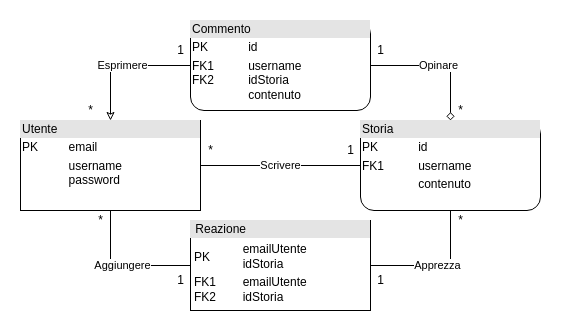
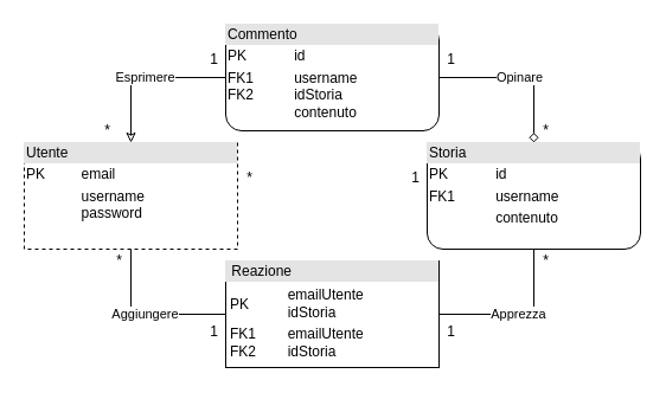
- <mxCell id="3" value="&lt;div style=&quot;box-sizing: border-box ; width: 100% ; background: #e4e4e4 ; padding: 2px&quot;&gt;Utente&lt;/div&gt;&lt;table style=&quot;width: 100% ; font-size: 1em&quot; cellpadding=&quot;2&quot; cellspacing=&quot;0&quot;&gt;&lt;tbody&gt;&lt;tr&gt;&lt;td&gt;PK&lt;/td&gt;&lt;td&gt;email&lt;/td&gt;&lt;/tr&gt;&lt;tr&gt;&lt;td&gt;&lt;br&gt;&lt;/td&gt;&lt;td&gt;username&lt;br&gt;password&lt;/td&gt;&lt;/tr&gt;&lt;tr&gt;&lt;td&gt;&lt;/td&gt;&lt;td&gt;&lt;br&gt;&lt;/td&gt;&lt;/tr&gt;&lt;/tbody&gt;&lt;/table&gt;" style="verticalAlign=top;align=left;overflow=fill;html=1;" vertex="1" parent="1"><mxGeometry x="20" y="120" width="180" height="90" as="geometry" /></mxCell>
+ <mxCell id="3" value="&lt;div style=&quot;box-sizing: border-box ; width: 100% ; background: #e4e4e4 ; padding: 2px&quot;&gt;Utente&lt;/div&gt;&lt;table style=&quot;width: 100% ; font-size: 1em&quot; cellpadding=&quot;2&quot; cellspacing=&quot;0&quot;&gt;&lt;tbody&gt;&lt;tr&gt;&lt;td&gt;PK&lt;/td&gt;&lt;td&gt;email&lt;/td&gt;&lt;/tr&gt;&lt;tr&gt;&lt;td&gt;&lt;br&gt;&lt;/td&gt;&lt;td&gt;username&lt;br&gt;password&lt;/td&gt;&lt;/tr&gt;&lt;tr&gt;&lt;td&gt;&lt;/td&gt;&lt;td&gt;&lt;br&gt;&lt;/td&gt;&lt;/tr&gt;&lt;/tbody&gt;&lt;/table&gt;" style="verticalAlign=top;align=left;overflow=fill;html=1;dashed=1;" vertex="1" parent="1"><mxGeometry x="20" y="120" width="180" height="90" as="geometry" /></mxCell>
- <mxCell id="2" value="Scrivere" style="edgeStyle=orthogonalEdgeStyle;rounded=0;orthogonalLoop=1;jettySize=auto;html=1;exitX=1;exitY=0.5;exitDx=0;exitDy=0;entryX=0;entryY=0.5;entryDx=0;entryDy=0;endArrow=none;endFill=0;" edge="1" parent="1" source="3" target="5"><mxGeometry relative="1" as="geometry" /></mxCell>
